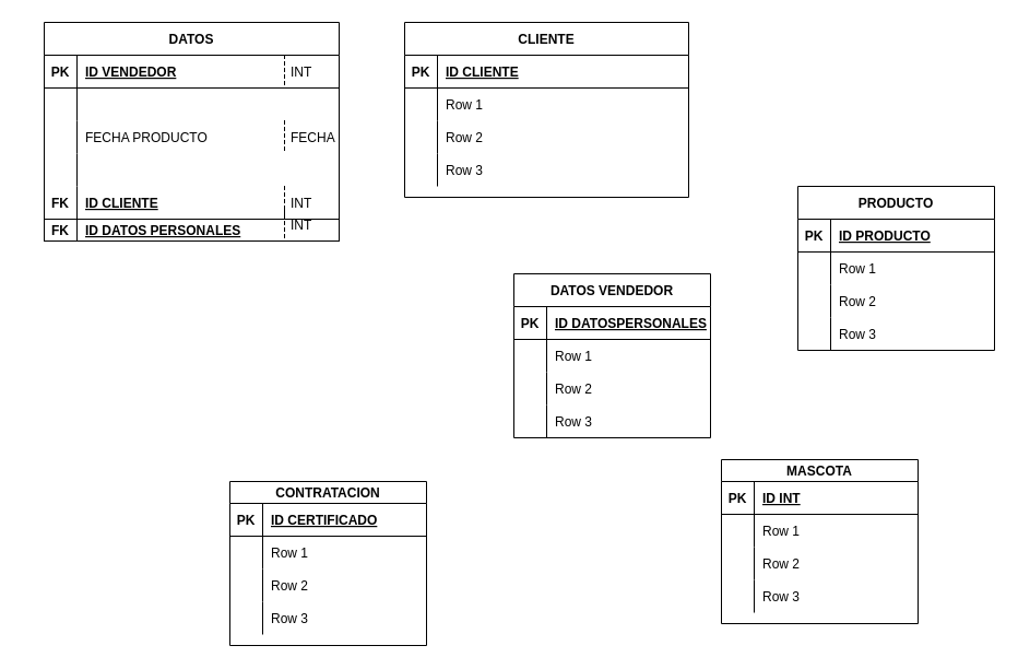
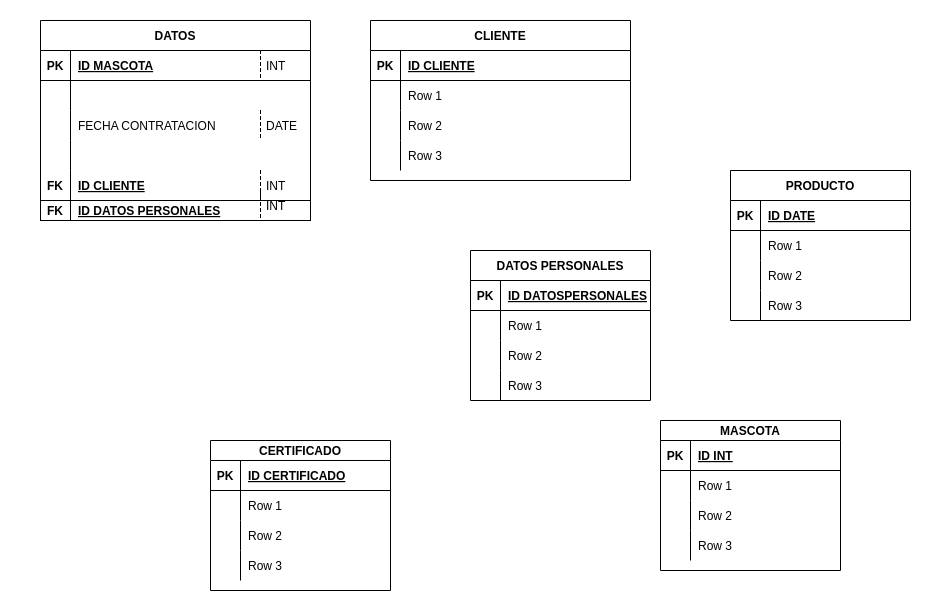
- <mxCell id="7" value="ID VENDEDOR" style="shape=partialRectangle;connectable=0;fillColor=none;top=0;left=0;bottom=0;right=0;align=left;spacingLeft=6;fontStyle=5;overflow=hidden;" vertex="1" parent="5"><mxGeometry x="30" width="240" height="30" as="geometry"><mxRectangle width="240" height="30" as="alternateBounds" /></mxGeometry></mxCell>
+ <mxCell id="7" value="ID MASCOTA" style="shape=partialRectangle;connectable=0;fillColor=none;top=0;left=0;bottom=0;right=0;align=left;spacingLeft=6;fontStyle=5;overflow=hidden;" vertex="1" parent="5"><mxGeometry x="30" width="240" height="30" as="geometry"><mxRectangle width="240" height="30" as="alternateBounds" /></mxGeometry></mxCell>
- <mxCell id="13" value="FECHA PRODUCTO    " style="shape=partialRectangle;connectable=0;fillColor=none;top=0;left=0;bottom=0;right=0;align=left;spacingLeft=6;overflow=hidden;" vertex="1" parent="11"><mxGeometry x="30" width="240" height="30" as="geometry"><mxRectangle width="240" height="30" as="alternateBounds" /></mxGeometry></mxCell>
+ <mxCell id="13" value="FECHA CONTRATACION    " style="shape=partialRectangle;connectable=0;fillColor=none;top=0;left=0;bottom=0;right=0;align=left;spacingLeft=6;overflow=hidden;" vertex="1" parent="11"><mxGeometry x="30" width="240" height="30" as="geometry"><mxRectangle width="240" height="30" as="alternateBounds" /></mxGeometry></mxCell>
- <mxCell id="27" value="FECHA" style="shape=partialRectangle;fillColor=none;align=left;verticalAlign=middle;strokeColor=none;spacingLeft=34;rotatable=0;points=[[0,0.5],[1,0.5]];portConstraint=eastwest;dropTarget=0;strokeWidth=1;" vertex="1" parent="1"><mxGeometry x="230" y="110" width="90" height="30" as="geometry" /></mxCell>
+ <mxCell id="27" value="DATE" style="shape=partialRectangle;fillColor=none;align=left;verticalAlign=middle;strokeColor=none;spacingLeft=34;rotatable=0;points=[[0,0.5],[1,0.5]];portConstraint=eastwest;dropTarget=0;strokeWidth=1;" vertex="1" parent="1"><mxGeometry x="230" y="110" width="90" height="30" as="geometry" /></mxCell>
- <mxCell id="63" value="ID PRODUCTO" style="shape=partialRectangle;connectable=0;fillColor=none;top=0;left=0;bottom=0;right=0;align=left;spacingLeft=6;fontStyle=5;overflow=hidden;strokeWidth=1;" vertex="1" parent="61"><mxGeometry x="30" width="150" height="30" as="geometry"><mxRectangle width="150" height="30" as="alternateBounds" /></mxGeometry></mxCell>
+ <mxCell id="63" value="ID DATE" style="shape=partialRectangle;connectable=0;fillColor=none;top=0;left=0;bottom=0;right=0;align=left;spacingLeft=6;fontStyle=5;overflow=hidden;strokeWidth=1;" vertex="1" parent="61"><mxGeometry x="30" width="150" height="30" as="geometry"><mxRectangle width="150" height="30" as="alternateBounds" /></mxGeometry></mxCell>
- <mxCell id="47" value="DATOS VENDEDOR" style="shape=table;startSize=30;container=1;collapsible=1;childLayout=tableLayout;fixedRows=1;rowLines=0;fontStyle=1;align=center;resizeLast=1;strokeWidth=1;" vertex="1" parent="1"><mxGeometry x="470" y="250" width="180" height="150" as="geometry" /></mxCell>
+ <mxCell id="47" value="DATOS PERSONALES" style="shape=table;startSize=30;container=1;collapsible=1;childLayout=tableLayout;fixedRows=1;rowLines=0;fontStyle=1;align=center;resizeLast=1;strokeWidth=1;" vertex="1" parent="1"><mxGeometry x="470" y="250" width="180" height="150" as="geometry" /></mxCell>
- <mxCell id="86" value="CONTRATACION" style="shape=table;startSize=20;container=1;collapsible=1;childLayout=tableLayout;fixedRows=1;rowLines=0;fontStyle=1;align=center;resizeLast=1;strokeWidth=1;" vertex="1" parent="1"><mxGeometry x="210" y="440" width="180" height="150" as="geometry" /></mxCell>
+ <mxCell id="86" value="CERTIFICADO" style="shape=table;startSize=20;container=1;collapsible=1;childLayout=tableLayout;fixedRows=1;rowLines=0;fontStyle=1;align=center;resizeLast=1;strokeWidth=1;" vertex="1" parent="1"><mxGeometry x="210" y="440" width="180" height="150" as="geometry" /></mxCell>
